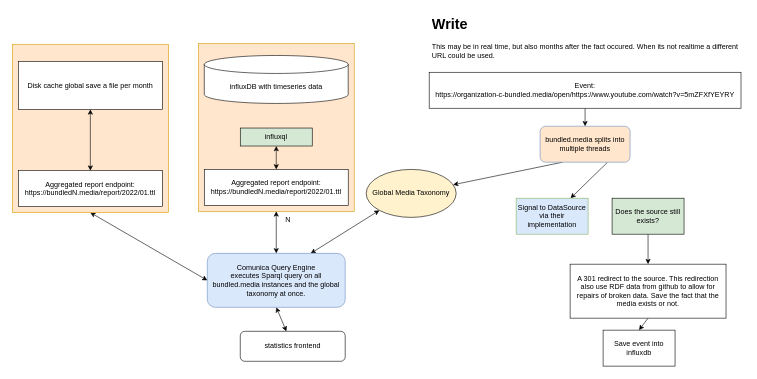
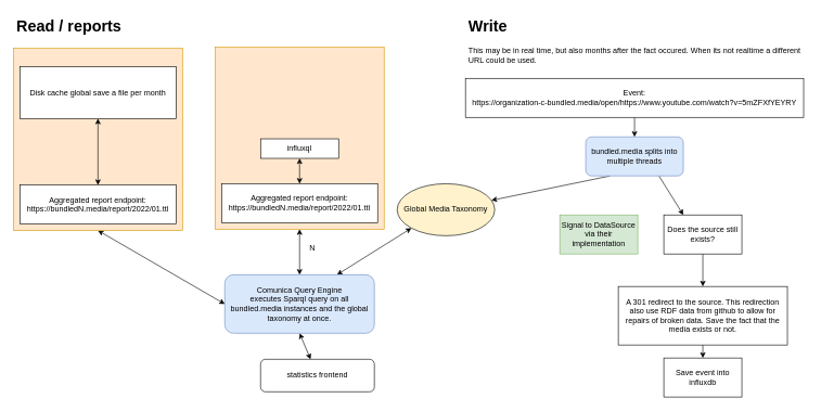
+ <mxCell id="15" value="&lt;h1&gt;Read / reports&lt;/h1&gt;" style="text;html=1;strokeColor=none;fillColor=none;spacing=5;spacingTop=-20;whiteSpace=wrap;overflow=hidden;rounded=0;" parent="1" vertex="1"><mxGeometry x="20" y="20" width="275" height="40" as="geometry" /></mxCell>
- <mxCell id="4" value="influxDB with timeseries data" style="shape=cylinder3;whiteSpace=wrap;html=1;boundedLbl=1;backgroundOutline=1;size=15;" parent="1" vertex="1"><mxGeometry x="340" y="92" width="240" height="80" as="geometry" /></mxCell>
- <mxCell id="7" value="influxql" style="rounded=0;whiteSpace=wrap;html=1;fillColor=#d5e8d4;" parent="1" vertex="1"><mxGeometry x="400" y="213" width="120" height="30" as="geometry" /></mxCell>
+ <mxCell id="7" value="influxql" style="rounded=0;whiteSpace=wrap;html=1;" parent="1" vertex="1"><mxGeometry x="400" y="213" width="120" height="30" as="geometry" /></mxCell>
- <mxCell id="19" value="bundled.media splits into multiple threads" style="rounded=1;whiteSpace=wrap;html=1;fillColor=#ffe6cc;strokeColor=#6c8ebf;" parent="1" vertex="1"><mxGeometry x="900" y="210" width="150" height="60" as="geometry" /></mxCell>
+ <mxCell id="19" value="bundled.media splits into multiple threads" style="rounded=1;whiteSpace=wrap;html=1;fillColor=#dae8fc;strokeColor=#6c8ebf;" parent="1" vertex="1"><mxGeometry x="900" y="210" width="150" height="60" as="geometry" /></mxCell>
- <mxCell id="18" style="edgeStyle=none;html=1;exitX=0.75;exitY=1;exitDx=0;exitDy=0;startArrow=none;startFill=0;" parent="1" source="19" target="22" edge="1"><mxGeometry relative="1" as="geometry" /></mxCell>
+ <mxCell id="18" style="edgeStyle=none;html=1;exitX=0.75;exitY=1;exitDx=0;exitDy=0;entryX=0.25;entryY=0;entryDx=0;entryDy=0;startArrow=none;startFill=0;" parent="1" source="19" target="27" edge="1"><mxGeometry relative="1" as="geometry" /></mxCell>
- <mxCell id="22" value="Signal to DataSource via their implementation" style="rounded=0;whiteSpace=wrap;html=1;fillColor=#dae8fc;strokeColor=#82b366;" parent="1" vertex="1"><mxGeometry x="860" y="330" width="120" height="60" as="geometry" /></mxCell>
+ <mxCell id="22" value="Signal to DataSource via their implementation" style="rounded=0;whiteSpace=wrap;html=1;fillColor=#d5e8d4;strokeColor=#82b366;" parent="1" vertex="1"><mxGeometry x="860" y="330" width="120" height="60" as="geometry" /></mxCell>
- <mxCell id="27" value="Does the source still exists?" style="rounded=0;whiteSpace=wrap;html=1;fillColor=#d5e8d4;" parent="1" vertex="1"><mxGeometry x="1020" y="330" width="120" height="60" as="geometry" /></mxCell>
+ <mxCell id="27" value="Does the source still exists?" style="rounded=0;whiteSpace=wrap;html=1;" parent="1" vertex="1"><mxGeometry x="1020" y="330" width="120" height="60" as="geometry" /></mxCell>
- <mxCell id="14" value="N" style="text;html=1;strokeColor=none;fillColor=none;align=center;verticalAlign=middle;whiteSpace=wrap;rounded=0;" parent="1" vertex="1"><mxGeometry x="450" y="352" width="60" height="30" as="geometry" /></mxCell>
+ <mxCell id="14" value="N" style="text;html=1;strokeColor=none;fillColor=none;align=center;verticalAlign=middle;whiteSpace=wrap;rounded=0;" parent="1" vertex="1"><mxGeometry x="450" y="367" width="60" height="30" as="geometry" /></mxCell>
- <mxCell id="25" value="Save event into influxdb" style="rounded=0;whiteSpace=wrap;html=1;" parent="1" vertex="1"><mxGeometry x="1005" y="550" width="120" height="60" as="geometry" /></mxCell>
+ <mxCell id="25" value="Save event into influxdb" style="rounded=0;whiteSpace=wrap;html=1;" parent="1" vertex="1"><mxGeometry x="1020" y="550" width="120" height="60" as="geometry" /></mxCell>
